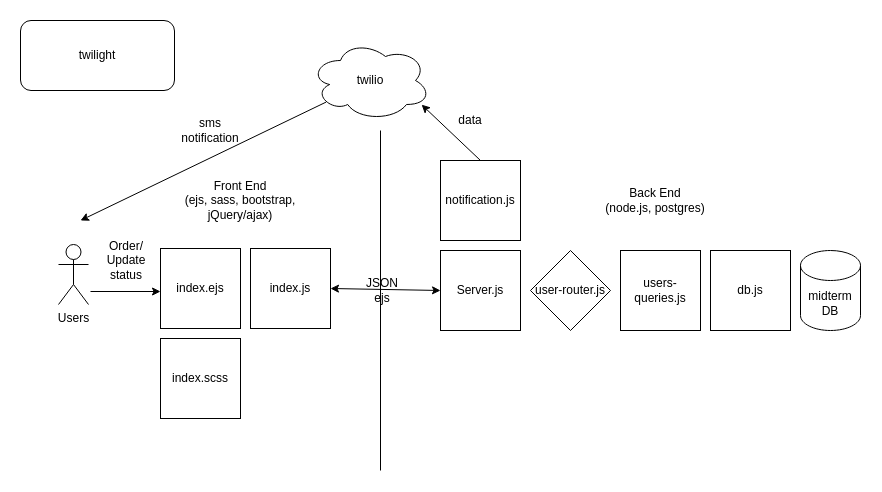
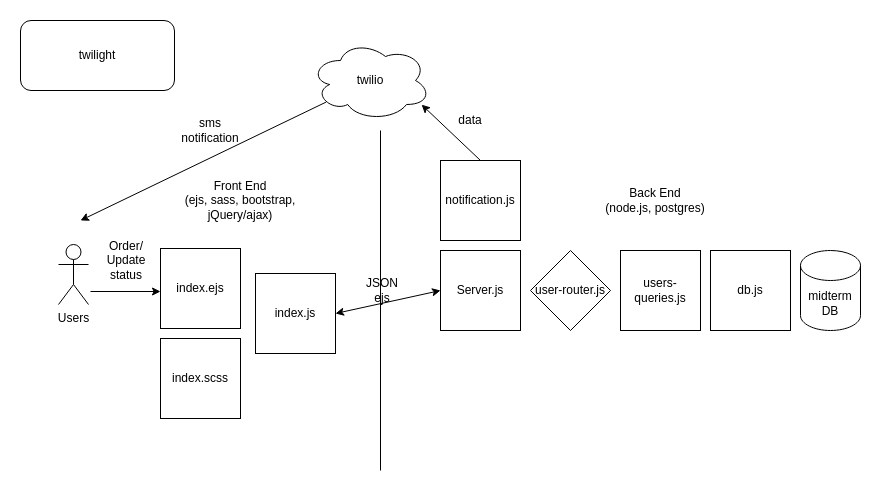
- <mxCell id="8" value="index.js" style="whiteSpace=wrap;html=1;aspect=fixed;" parent="1" vertex="1"><mxGeometry x="250" y="248" width="80" height="80" as="geometry" /></mxCell>
+ <mxCell id="8" value="index.js" style="whiteSpace=wrap;html=1;aspect=fixed;" parent="1" vertex="1"><mxGeometry x="255" y="273" width="80" height="80" as="geometry" /></mxCell>
